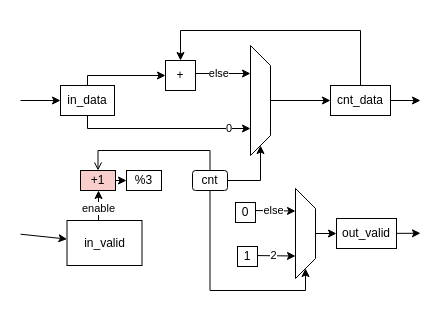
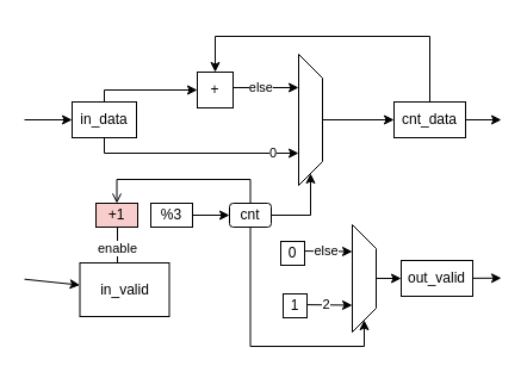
- <mxCell id="24" value="" style="endArrow=classic;html=1;rounded=0;elbow=vertical;" parent="1" source="23" target="20" edge="1"><mxGeometry width="50" height="50" relative="1" as="geometry"><mxPoint x="187" y="190" as="sourcePoint" /><mxPoint x="210" y="190" as="targetPoint" /></mxGeometry></mxCell>
+ <mxCell id="22" value="" style="endArrow=classic;html=1;rounded=0;elbow=vertical;" parent="1" source="20" target="21" edge="1"><mxGeometry width="50" height="50" relative="1" as="geometry"><mxPoint x="100" y="130" as="sourcePoint" /><mxPoint x="150" y="80" as="targetPoint" /></mxGeometry></mxCell>
- <mxCell id="26" value="enable" style="endArrow=classic;html=1;rounded=0;edgeStyle=elbowEdgeStyle;" parent="1" source="30" target="23" edge="1"><mxGeometry x="-0.179" width="50" height="50" relative="1" as="geometry"><mxPoint x="20" y="210" as="sourcePoint" /><mxPoint x="90" y="210" as="targetPoint" /><mxPoint as="offset" /></mxGeometry></mxCell>
+ <mxCell id="26" value="enable" style="endArrow=none;html=1;rounded=0;edgeStyle=elbowEdgeStyle;" parent="1" source="30" target="23" edge="1"><mxGeometry x="-0.179" width="50" height="50" relative="1" as="geometry"><mxPoint x="20" y="210" as="sourcePoint" /><mxPoint x="90" y="210" as="targetPoint" /><mxPoint as="offset" /></mxGeometry></mxCell>
